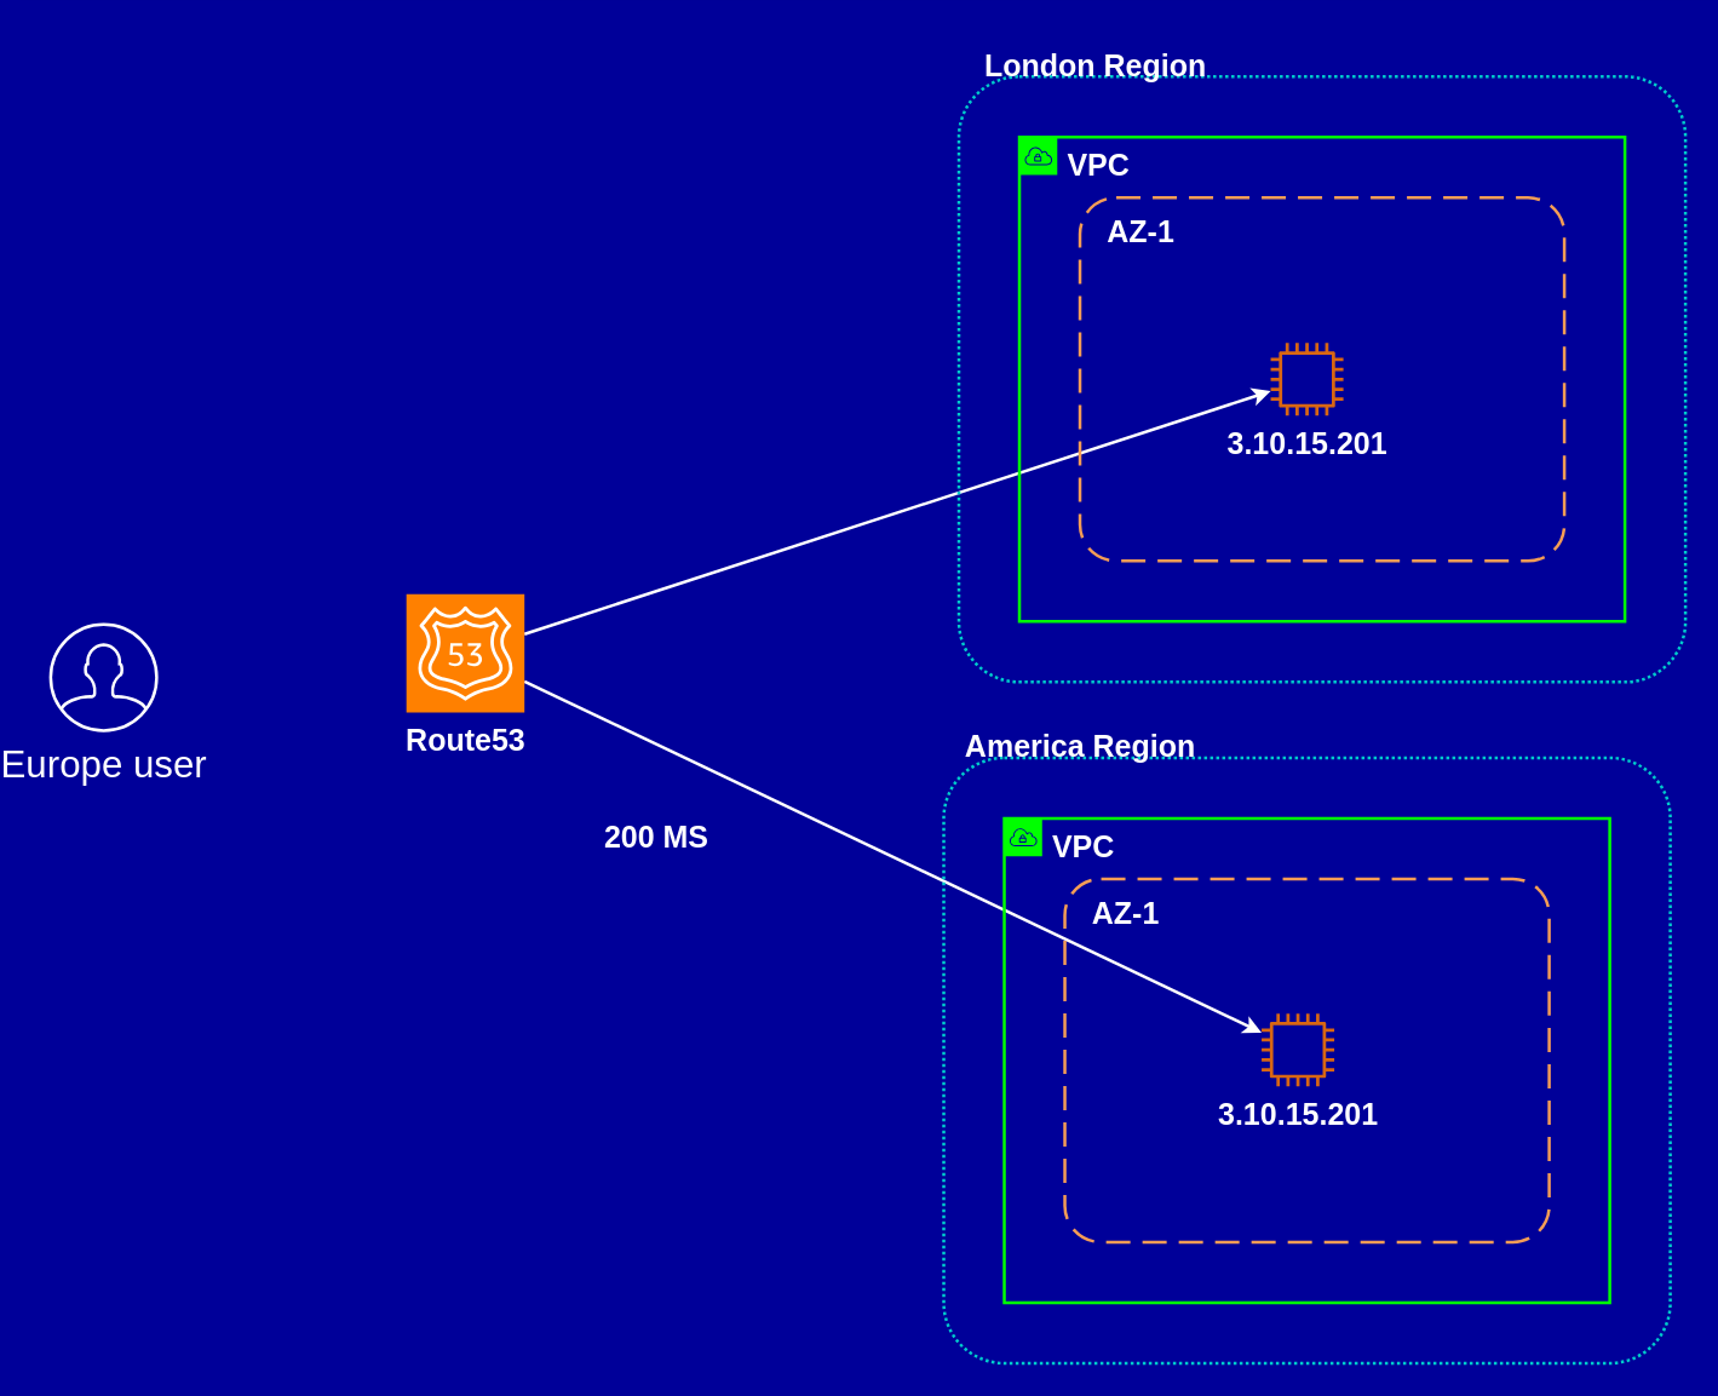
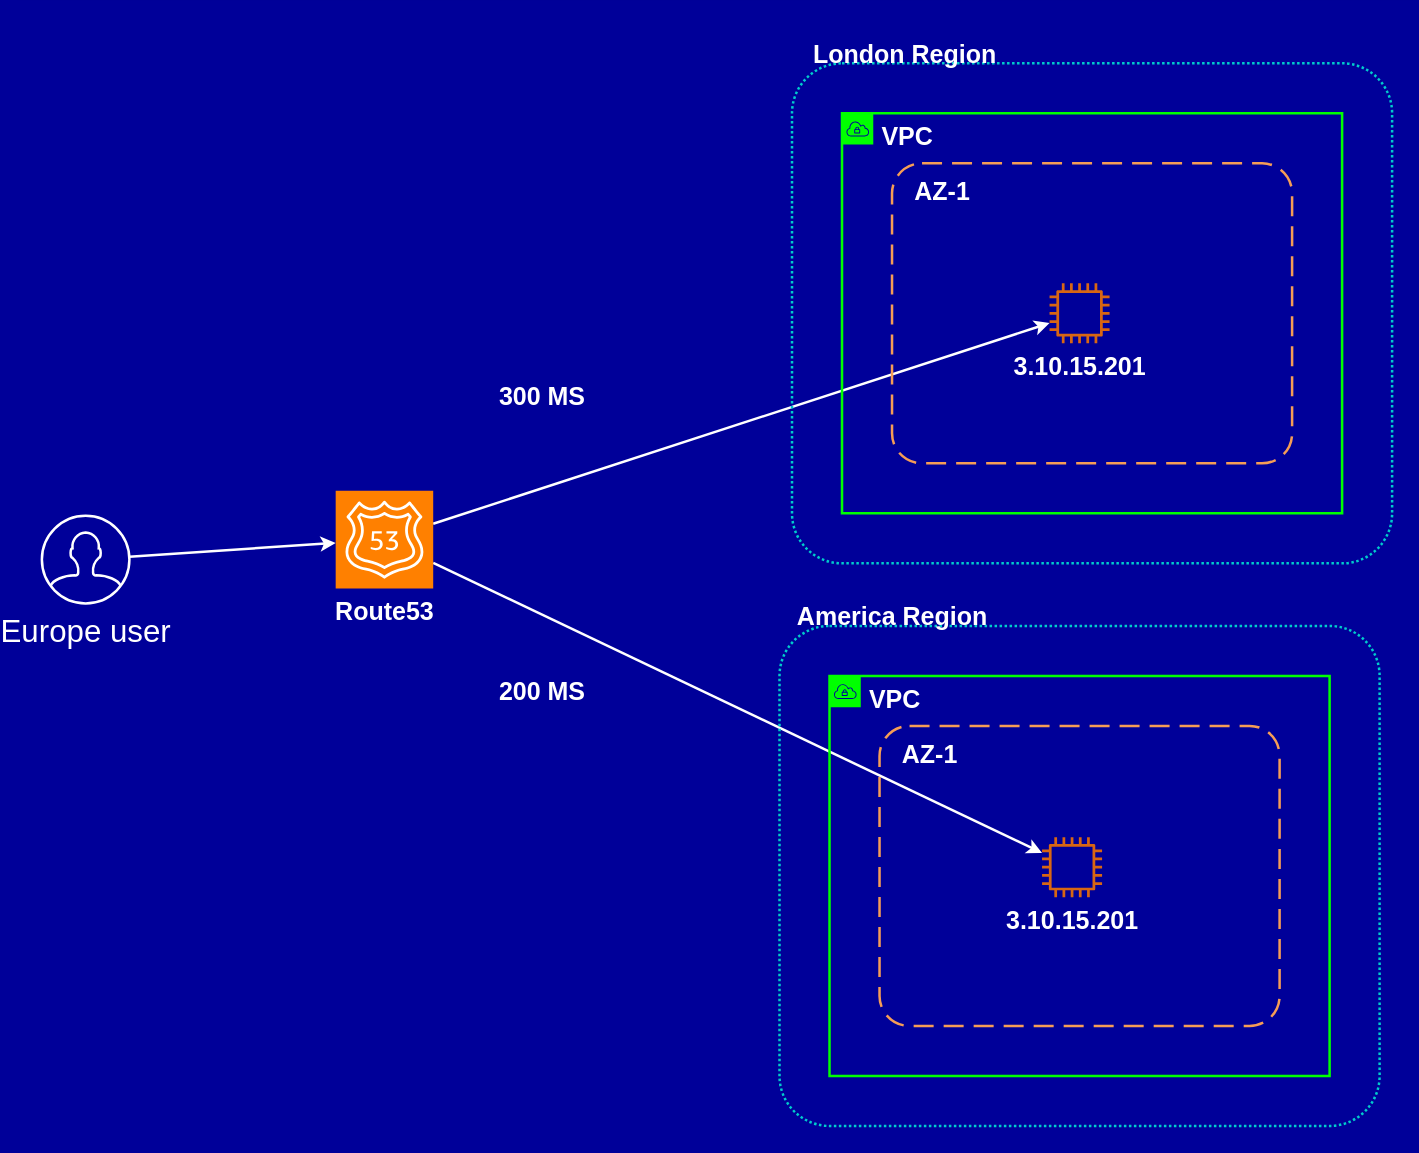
+ <mxCell id="19" value="&lt;span style=&quot;font-size: 20px&quot;&gt;&lt;b&gt;300 MS&lt;/b&gt;&lt;/span&gt;" style="text;html=1;resizable=0;autosize=1;align=center;verticalAlign=middle;points=[];fillColor=none;strokeColor=none;rounded=0;shadow=0;labelBackgroundColor=none;fontSize=25;fontColor=#FFFFFF;" vertex="1" parent="1"><mxGeometry x="380" y="294" width="80" height="40" as="geometry" /></mxCell>
+ <mxCell id="2" style="edgeStyle=none;rounded=0;orthogonalLoop=1;jettySize=auto;html=1;strokeColor=#FFFFFF;strokeWidth=2;fontSize=25;shadow=0;sketch=0;" parent="1" source="3" target="6" edge="1"><mxGeometry relative="1" as="geometry" /></mxCell>
